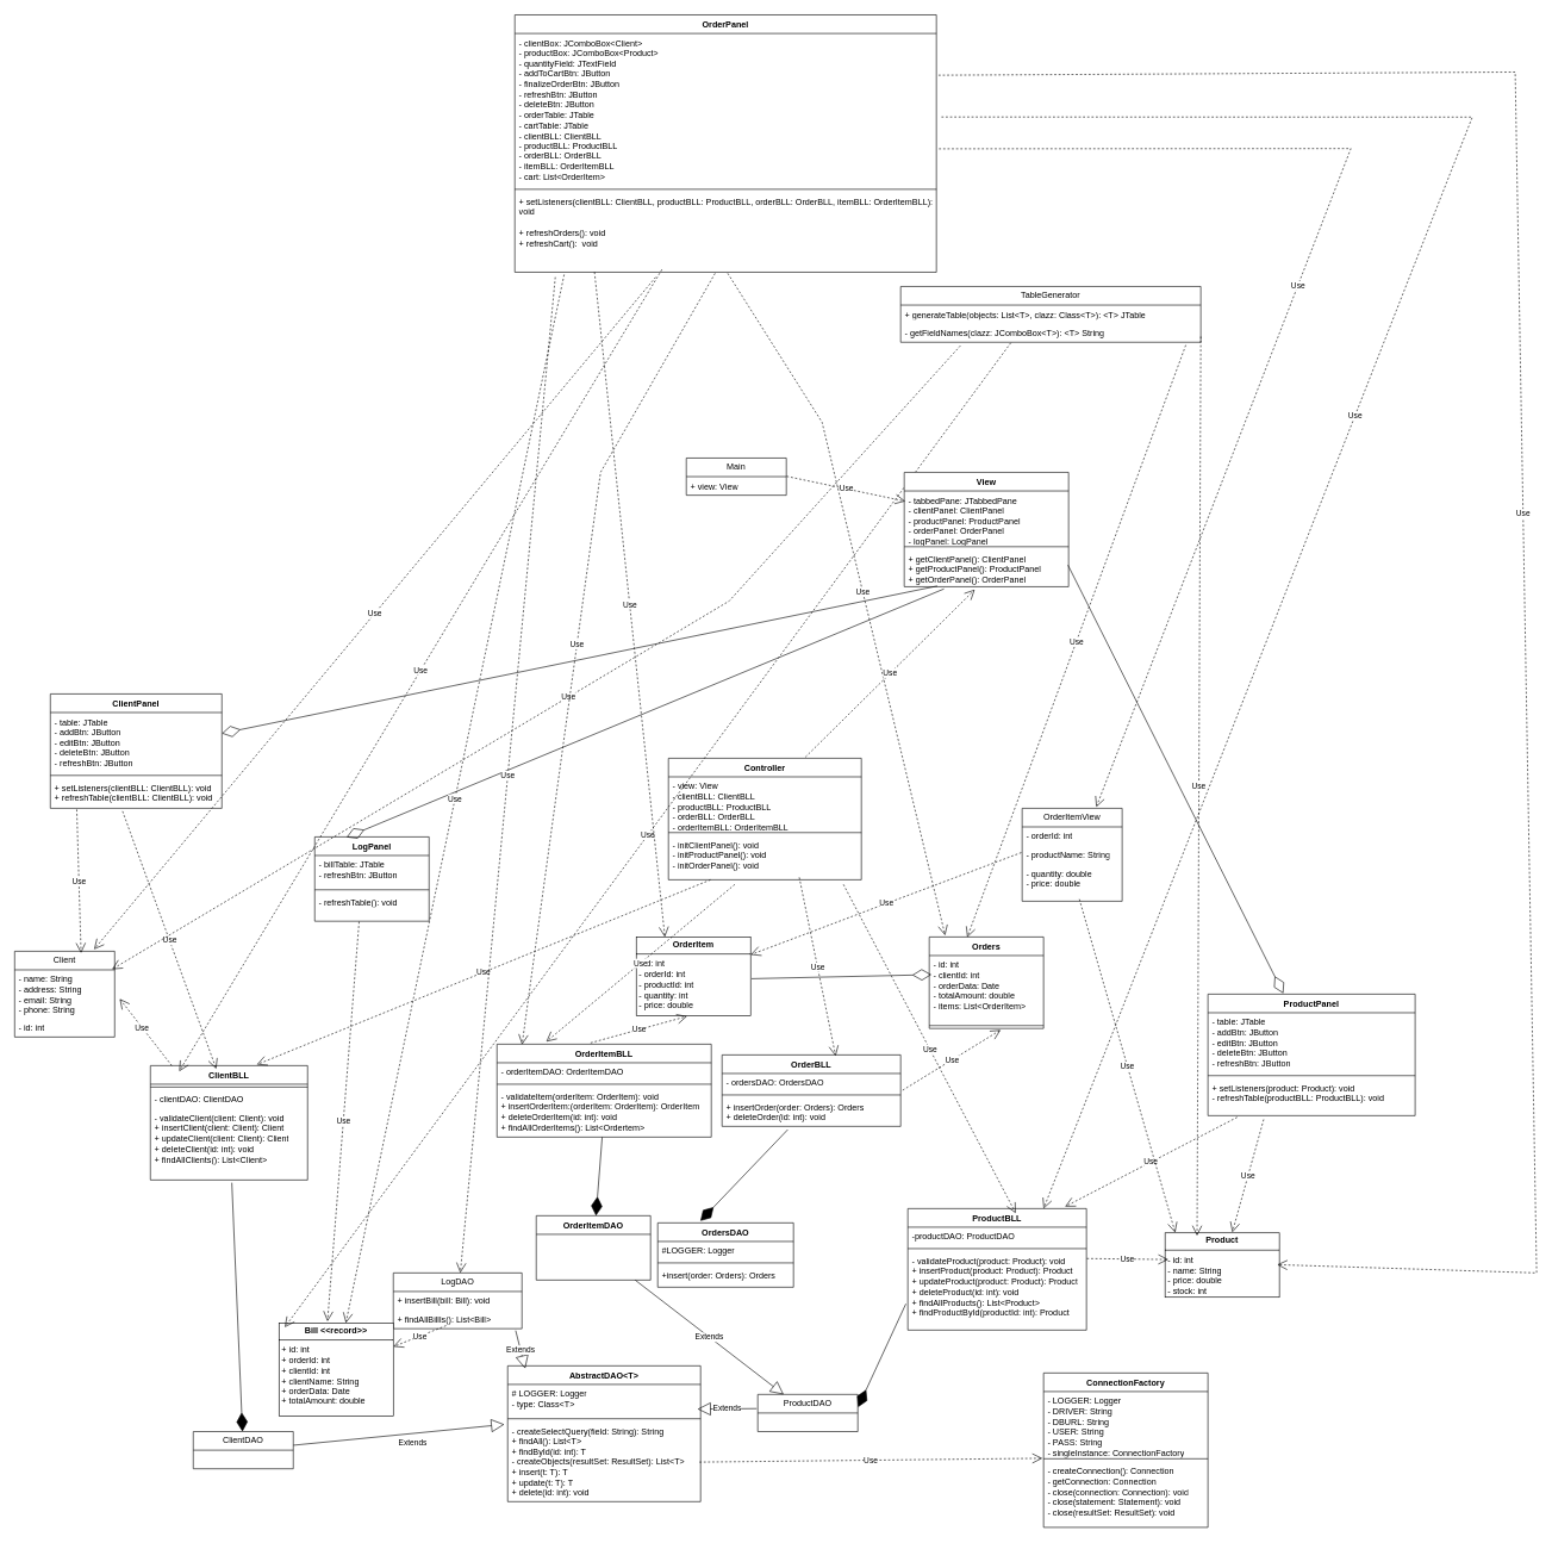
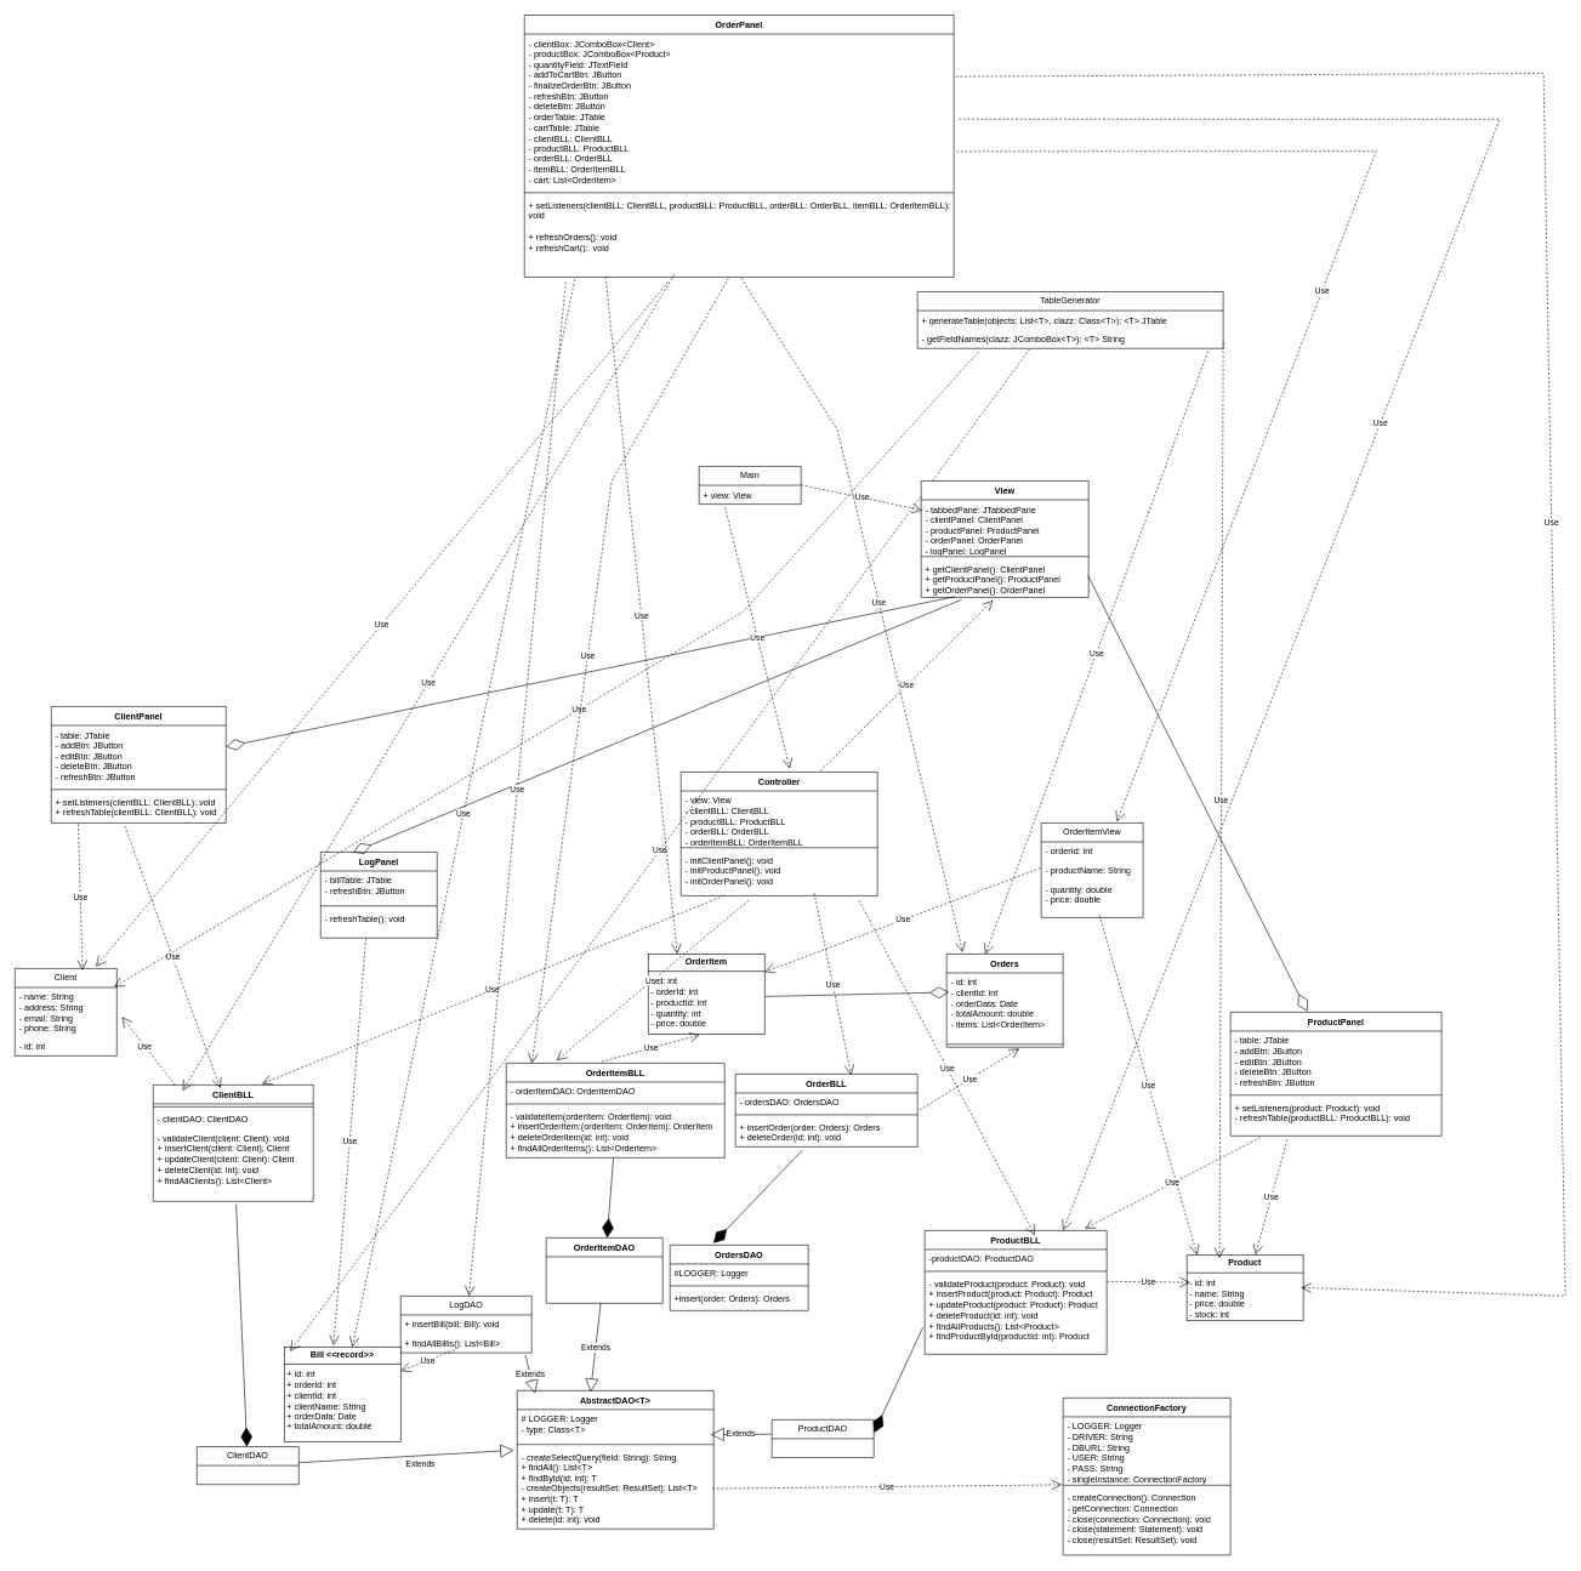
+ <mxCell id="118" value="Use" style="endArrow=open;endSize=12;dashed=1;html=1;rounded=0;exitX=0.255;exitY=1.157;exitDx=0;exitDy=0;exitPerimeter=0;entryX=0.554;entryY=-0.027;entryDx=0;entryDy=0;entryPerimeter=0;" parent="1" source="116" target="55" edge="1"><mxGeometry width="160" relative="1" as="geometry"><mxPoint x="1160" y="680" as="sourcePoint" /><mxPoint x="1320" y="680" as="targetPoint" /></mxGeometry></mxCell>
- <mxCell id="39" value="Extends" style="endArrow=block;endSize=16;endFill=0;html=1;rounded=0;" parent="1" source="10" target="15" edge="1"><mxGeometry width="160" relative="1" as="geometry"><mxPoint x="730" y="1920" as="sourcePoint" /><mxPoint x="890" y="1920" as="targetPoint" /></mxGeometry></mxCell>
+ <mxCell id="39" value="Extends" style="endArrow=block;endSize=16;endFill=0;html=1;rounded=0;entryX=0.373;entryY=0.01;entryDx=0;entryDy=0;entryPerimeter=0;" parent="1" source="10" target="2" edge="1"><mxGeometry width="160" relative="1" as="geometry"><mxPoint x="730" y="1920" as="sourcePoint" /><mxPoint x="890" y="1920" as="targetPoint" /></mxGeometry></mxCell>
- <mxCell id="6" value="ClientDAO" style="swimlane;fontStyle=0;childLayout=stackLayout;horizontal=1;startSize=26;fillColor=none;horizontalStack=0;resizeParent=1;resizeParentMax=0;resizeLast=0;collapsible=1;marginBottom=0;whiteSpace=wrap;html=1;" parent="1" vertex="1"><mxGeometry x="270" y="2002" width="140" height="52" as="geometry" /></mxCell>
+ <mxCell id="6" value="ClientDAO" style="swimlane;fontStyle=0;childLayout=stackLayout;horizontal=1;startSize=26;fillColor=none;horizontalStack=0;resizeParent=1;resizeParentMax=0;resizeLast=0;collapsible=1;marginBottom=0;whiteSpace=wrap;html=1;" parent="1" vertex="1"><mxGeometry x="270" y="1987" width="140" height="52" as="geometry" /></mxCell>
